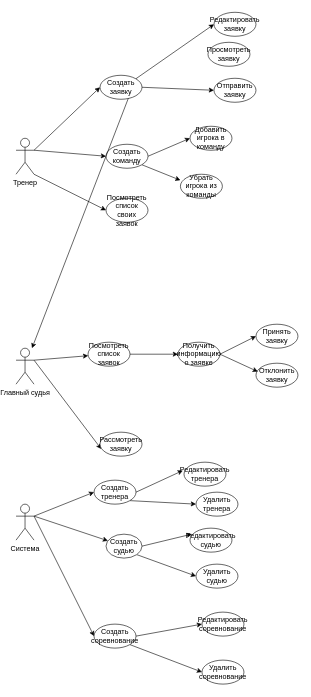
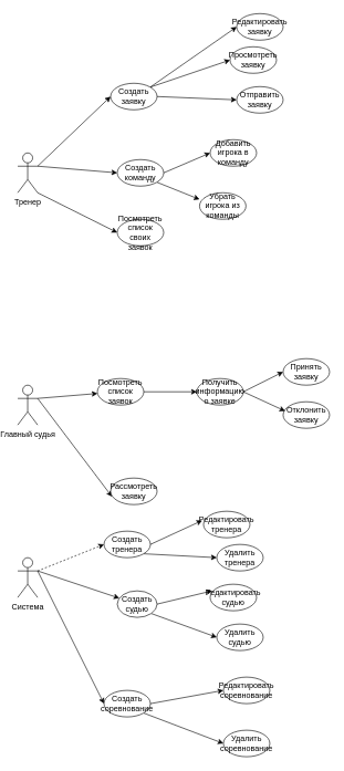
- <mxCell id="12" style="edgeStyle=none;html=1;exitX=1;exitY=0;exitDx=0;exitDy=0;" edge="1" parent="1" source="14" target="18"><mxGeometry relative="1" as="geometry" /></mxCell>
+ <mxCell id="12" style="edgeStyle=none;html=1;exitX=1;exitY=0;exitDx=0;exitDy=0;entryX=0;entryY=0.5;entryDx=0;entryDy=0;" edge="1" parent="1" source="14" target="19"><mxGeometry relative="1" as="geometry" /></mxCell>
- <mxCell id="28" style="edgeStyle=none;html=1;exitX=1;exitY=0.333;exitDx=0;exitDy=0;exitPerimeter=0;entryX=0;entryY=0.5;entryDx=0;entryDy=0;" edge="1" parent="1" source="31" target="36"><mxGeometry relative="1" as="geometry" /></mxCell>
+ <mxCell id="28" style="edgeStyle=none;html=1;exitX=1;exitY=0.333;exitDx=0;exitDy=0;exitPerimeter=0;entryX=0;entryY=0.5;entryDx=0;entryDy=0;dashed=1;" edge="1" parent="1" source="31" target="36"><mxGeometry relative="1" as="geometry" /></mxCell>
